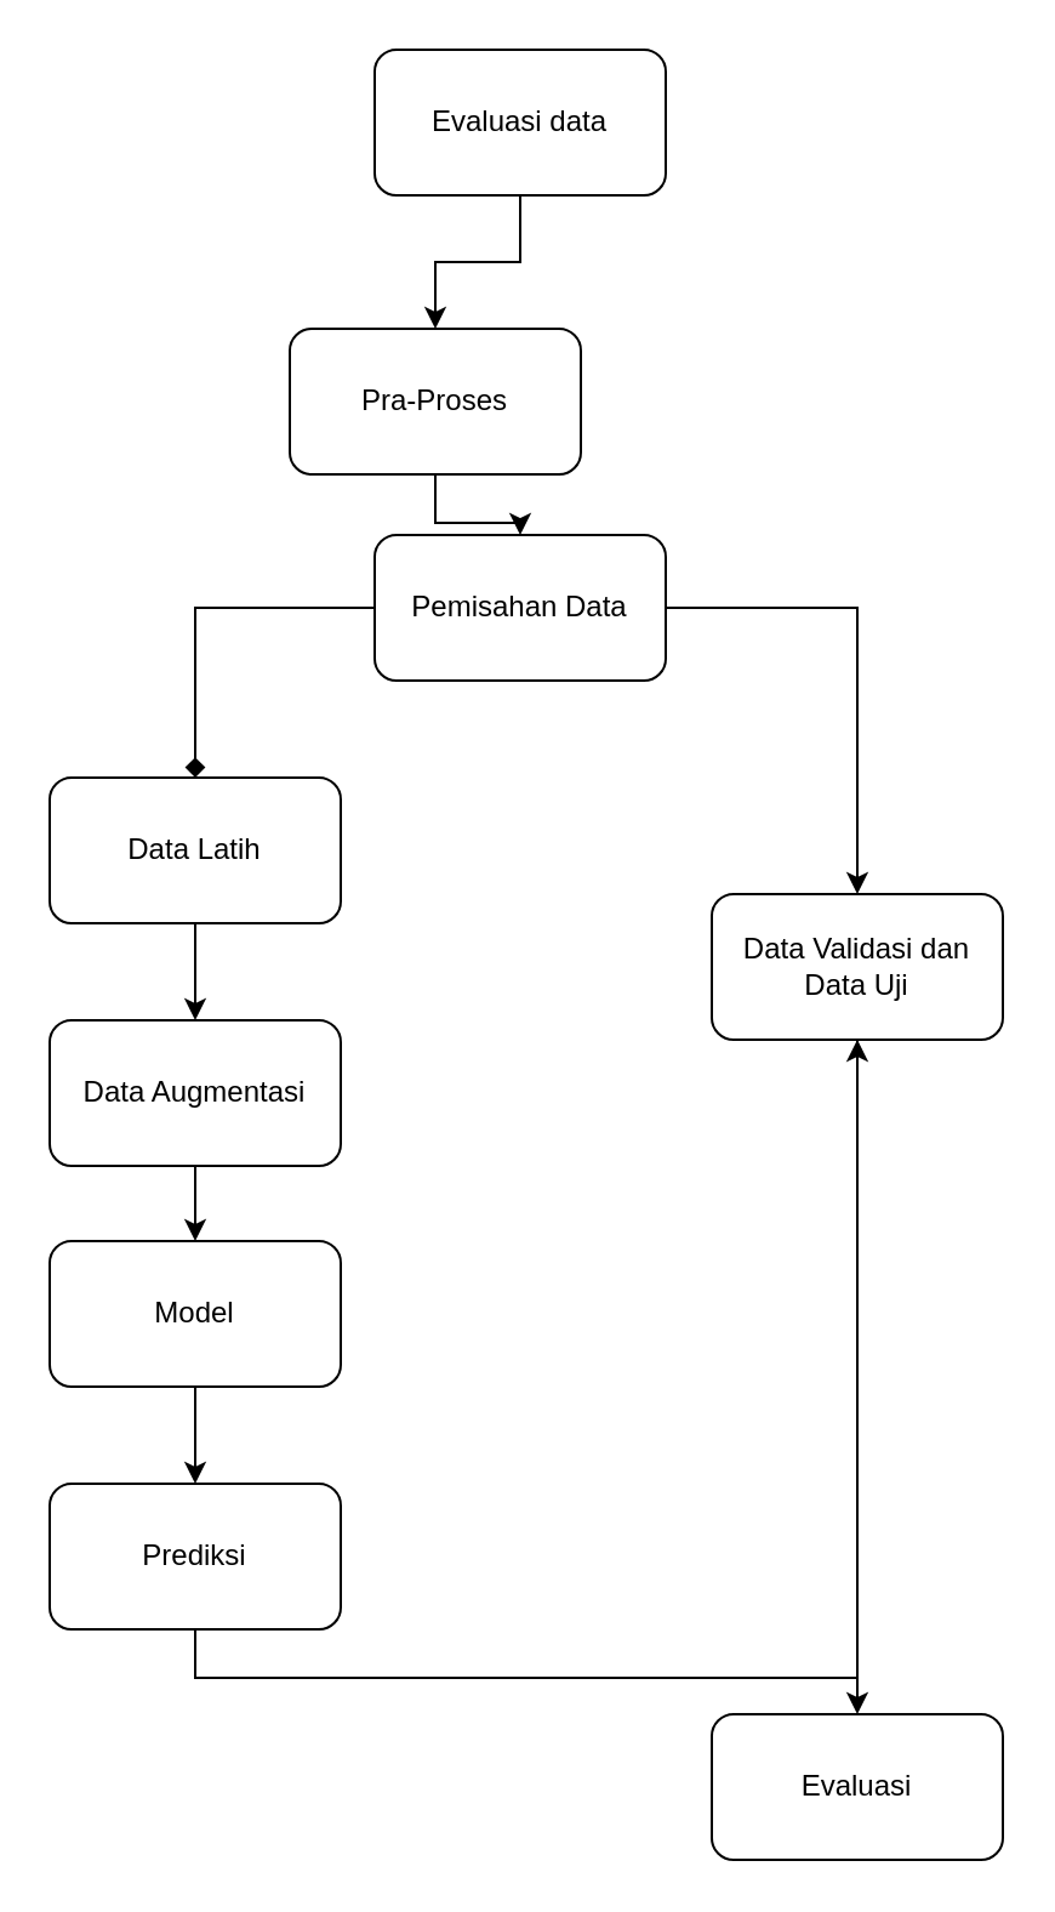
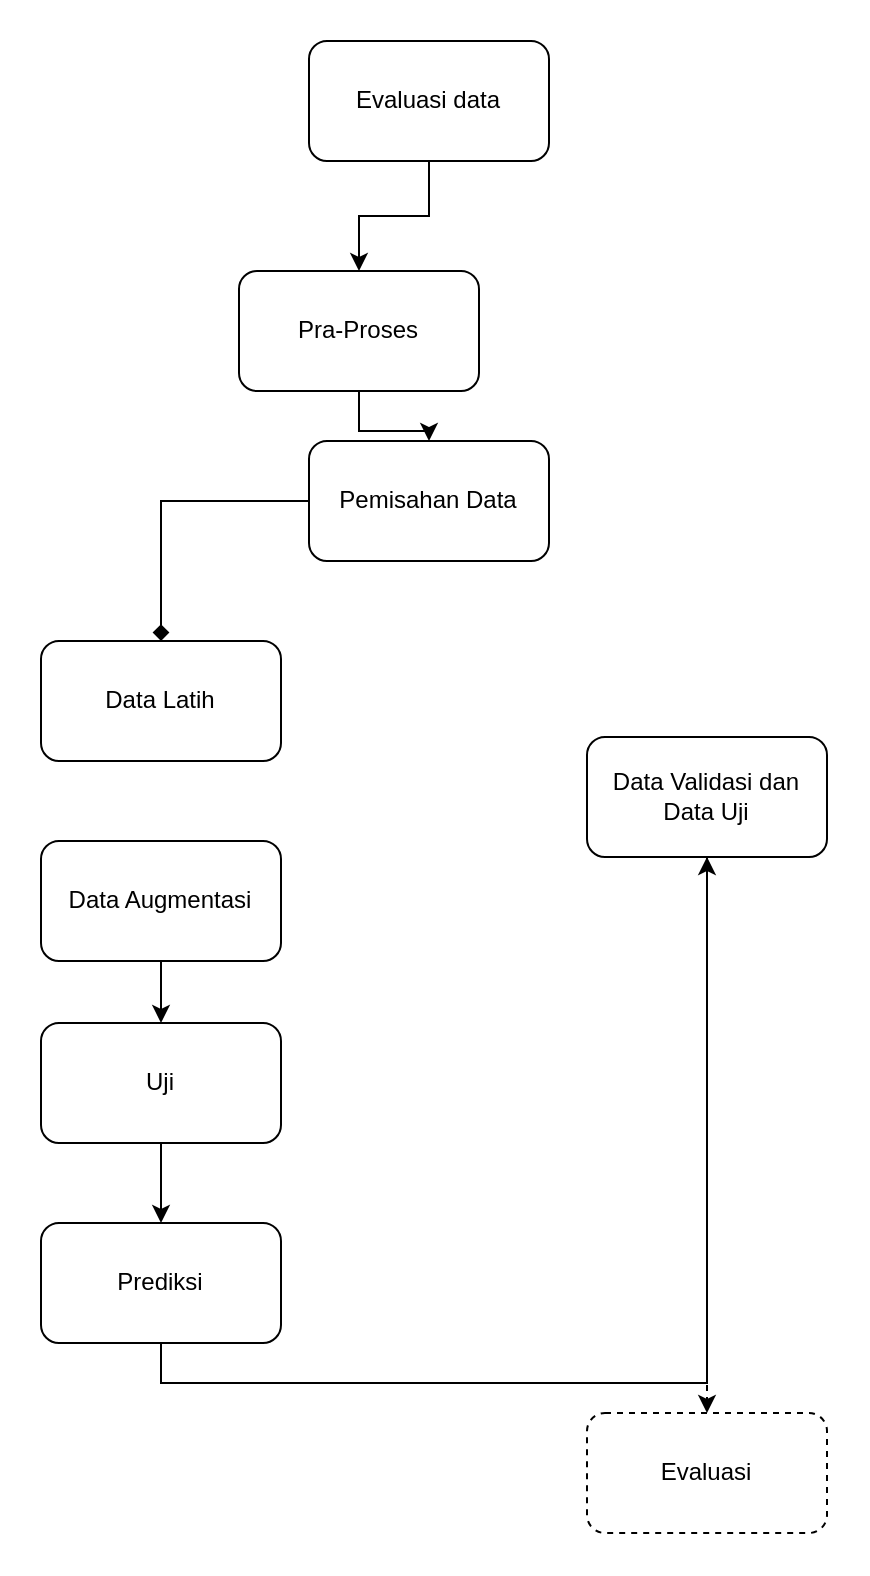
- <mxCell id="6" style="edgeStyle=orthogonalEdgeStyle;rounded=0;orthogonalLoop=1;jettySize=auto;html=1;exitX=1;exitY=0.5;exitDx=0;exitDy=0;entryX=0.5;entryY=0;entryDx=0;entryDy=0;" parent="1" source="8" target="17" edge="1"><mxGeometry relative="1" as="geometry" /></mxCell>
- <mxCell id="9" style="edgeStyle=orthogonalEdgeStyle;rounded=0;orthogonalLoop=1;jettySize=auto;html=1;exitX=0.5;exitY=1;exitDx=0;exitDy=0;entryX=0.5;entryY=0;entryDx=0;entryDy=0;" parent="1" source="10" target="15" edge="1"><mxGeometry relative="1" as="geometry" /></mxCell>
- <mxCell id="19" value="Model" style="rounded=1;whiteSpace=wrap;html=1;" vertex="1" parent="1"><mxGeometry x="20" y="511" width="120" height="60" as="geometry" /></mxCell>
+ <mxCell id="19" value="Uji" style="rounded=1;whiteSpace=wrap;html=1;" vertex="1" parent="1"><mxGeometry x="20" y="511" width="120" height="60" as="geometry" /></mxCell>
- <mxCell id="16" style="edgeStyle=orthogonalEdgeStyle;rounded=0;orthogonalLoop=1;jettySize=auto;html=1;exitX=0.5;exitY=1;exitDx=0;exitDy=0;entryX=0.5;entryY=0;entryDx=0;entryDy=0;" edge="1" parent="1" source="17" target="13"><mxGeometry relative="1" as="geometry" /></mxCell>
+ <mxCell id="16" style="edgeStyle=orthogonalEdgeStyle;rounded=0;orthogonalLoop=1;jettySize=auto;html=1;exitX=0.5;exitY=1;exitDx=0;exitDy=0;entryX=0.5;entryY=0;entryDx=0;entryDy=0;dashed=1;" edge="1" parent="1" source="17" target="13"><mxGeometry relative="1" as="geometry" /></mxCell>
- <mxCell id="13" value="Evaluasi" style="rounded=1;whiteSpace=wrap;html=1;" parent="1" vertex="1"><mxGeometry x="293" y="706" width="120" height="60" as="geometry" /></mxCell>
+ <mxCell id="13" value="Evaluasi" style="rounded=1;whiteSpace=wrap;html=1;dashed=1;" parent="1" vertex="1"><mxGeometry x="293" y="706" width="120" height="60" as="geometry" /></mxCell>
